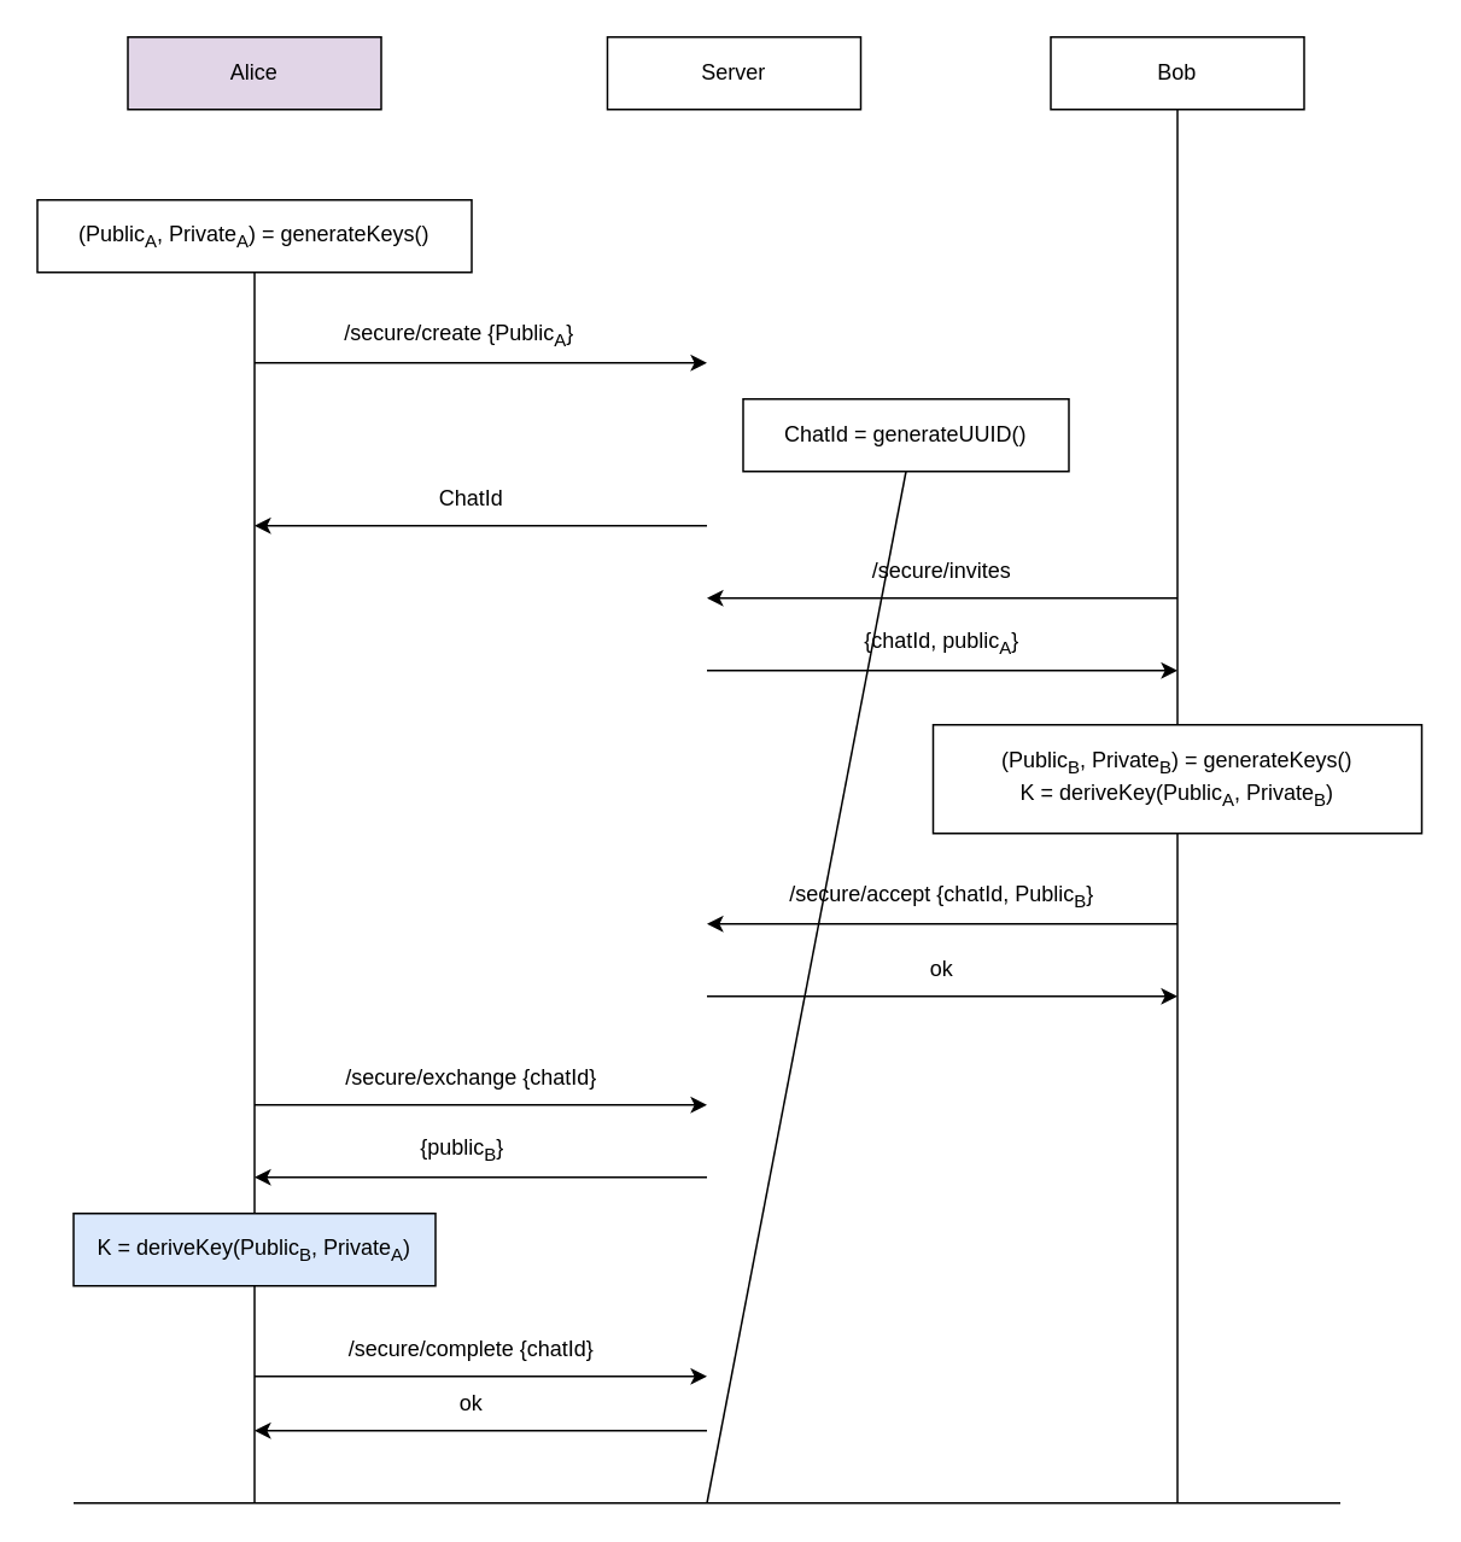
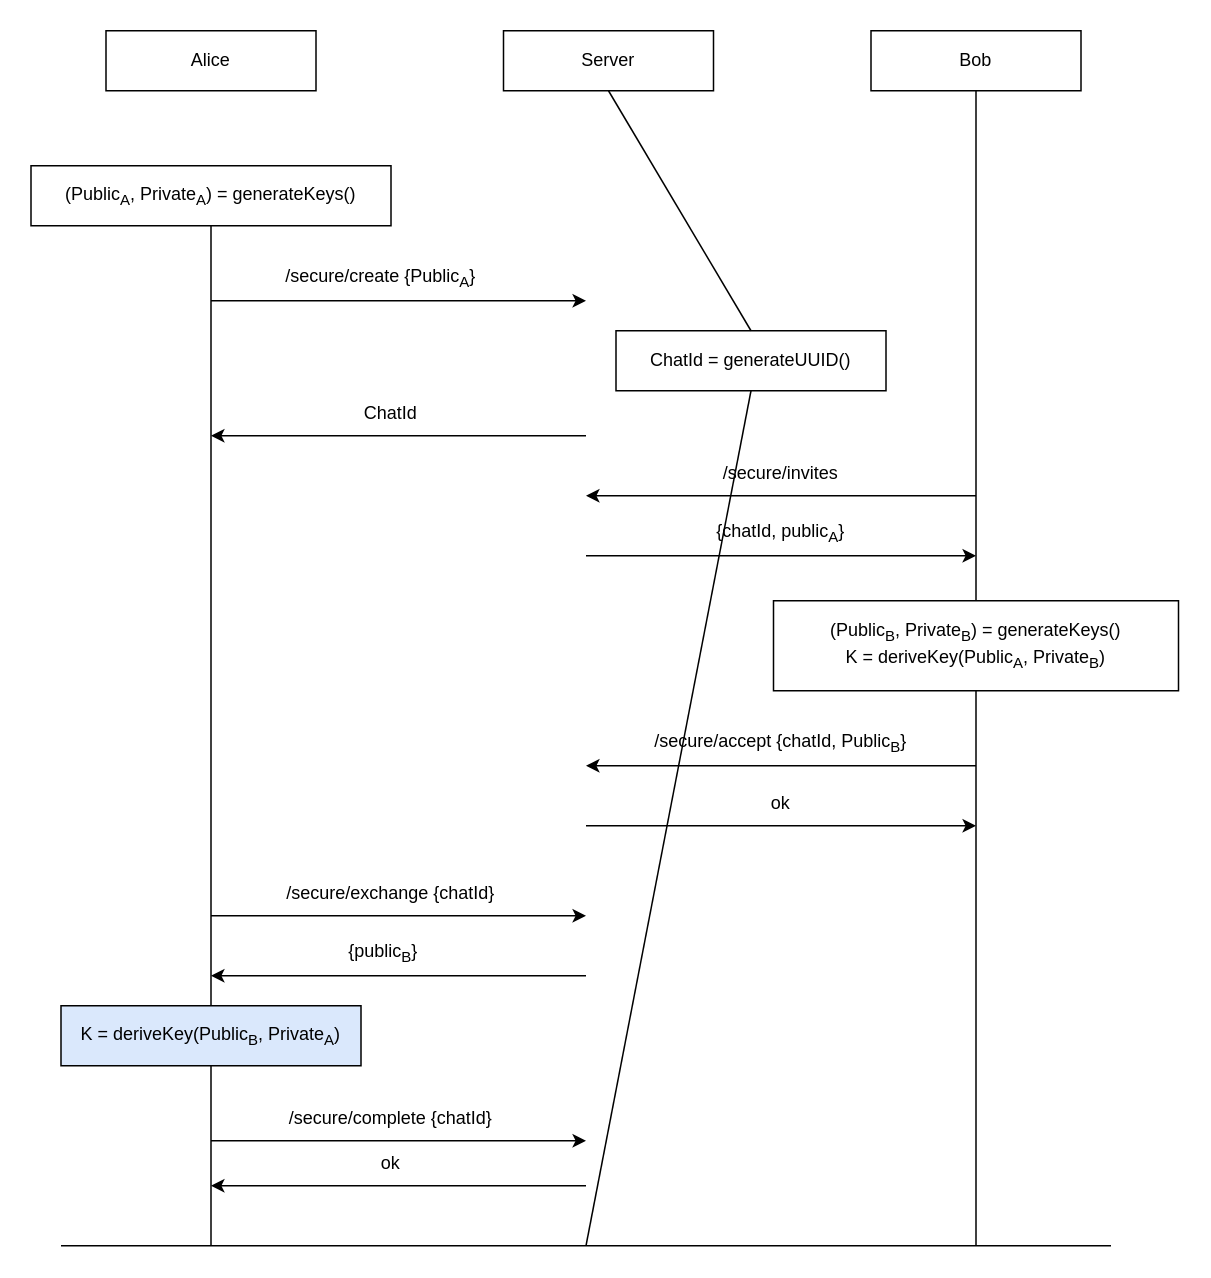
- <mxCell id="2" value="Alice" style="rounded=0;whiteSpace=wrap;html=1;fillColor=#e1d5e7;" vertex="1" parent="1"><mxGeometry x="70" y="20" width="140" height="40" as="geometry" /></mxCell>
+ <mxCell id="2" value="Alice" style="rounded=0;whiteSpace=wrap;html=1;" vertex="1" parent="1"><mxGeometry x="70" y="20" width="140" height="40" as="geometry" /></mxCell>
+ <mxCell id="8" value="" style="endArrow=none;html=1;rounded=0;entryX=0.5;entryY=1;entryDx=0;entryDy=0;exitX=0.5;exitY=0;exitDx=0;exitDy=0;" edge="1" parent="1" source="7" target="3"><mxGeometry width="50" height="50" relative="1" as="geometry"><mxPoint x="310" y="240" as="sourcePoint" /><mxPoint x="360" y="190" as="targetPoint" /></mxGeometry></mxCell>
